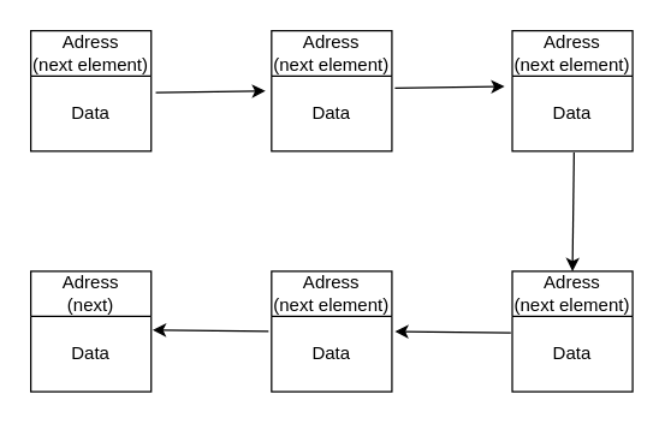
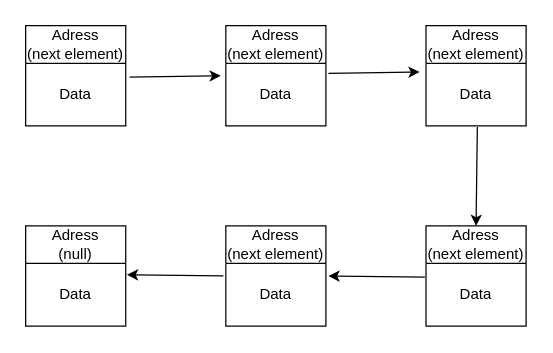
- <mxCell id="12" value="Adress&lt;br&gt;(next)" style="swimlane;fontStyle=0;childLayout=stackLayout;horizontal=1;startSize=30;horizontalStack=0;resizeParent=1;resizeParentMax=0;resizeLast=0;collapsible=1;marginBottom=0;whiteSpace=wrap;html=1;strokeColor=default;" vertex="1" parent="1"><mxGeometry x="20" y="180" width="80" height="80" as="geometry"><mxRectangle x="40" y="120" width="80" height="30" as="alternateBounds" /></mxGeometry></mxCell>
+ <mxCell id="12" value="Adress&lt;br&gt;(null)" style="swimlane;fontStyle=0;childLayout=stackLayout;horizontal=1;startSize=30;horizontalStack=0;resizeParent=1;resizeParentMax=0;resizeLast=0;collapsible=1;marginBottom=0;whiteSpace=wrap;html=1;strokeColor=default;" vertex="1" parent="1"><mxGeometry x="20" y="180" width="80" height="80" as="geometry"><mxRectangle x="40" y="120" width="80" height="30" as="alternateBounds" /></mxGeometry></mxCell>
